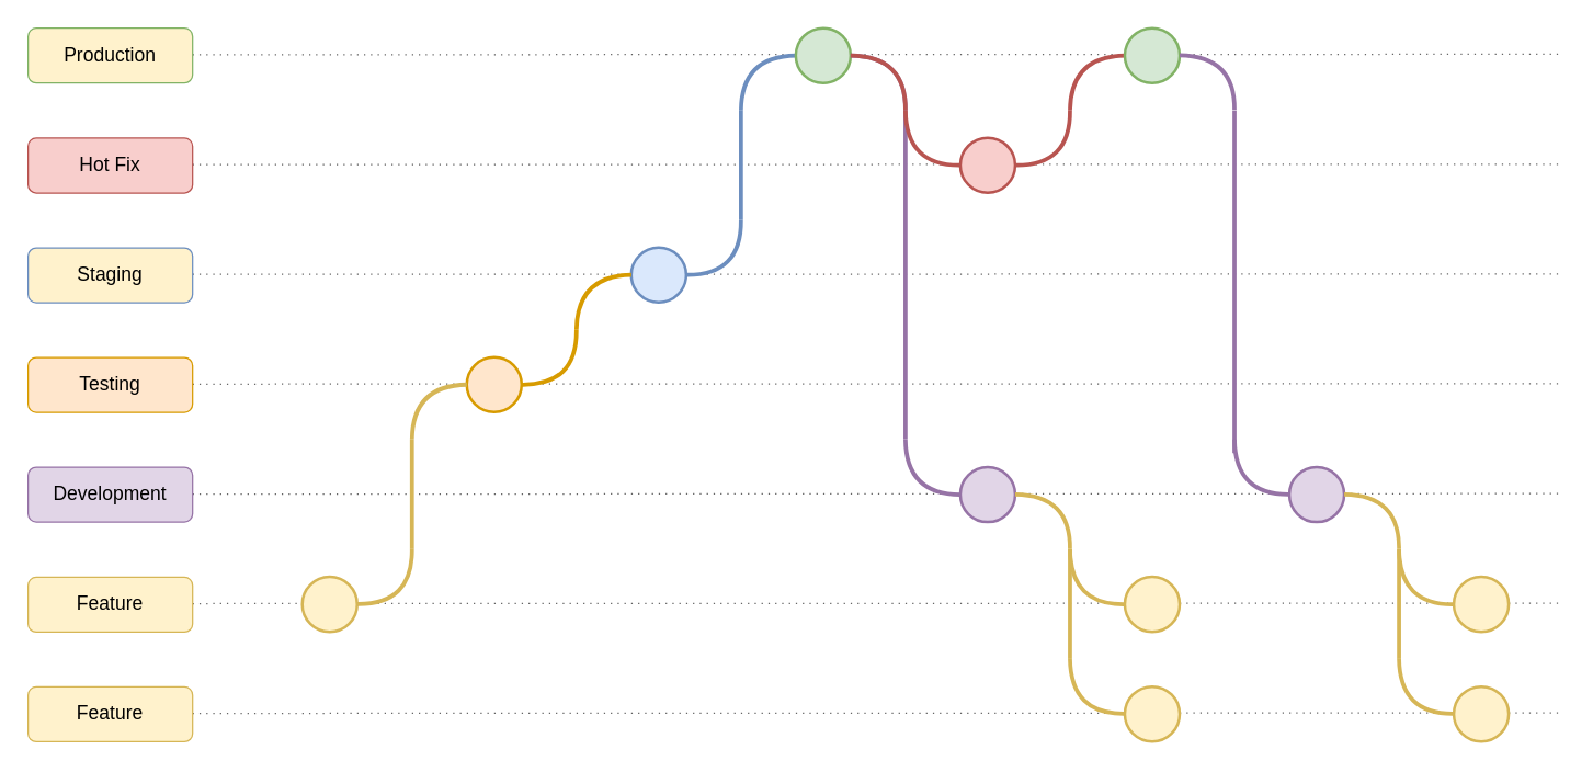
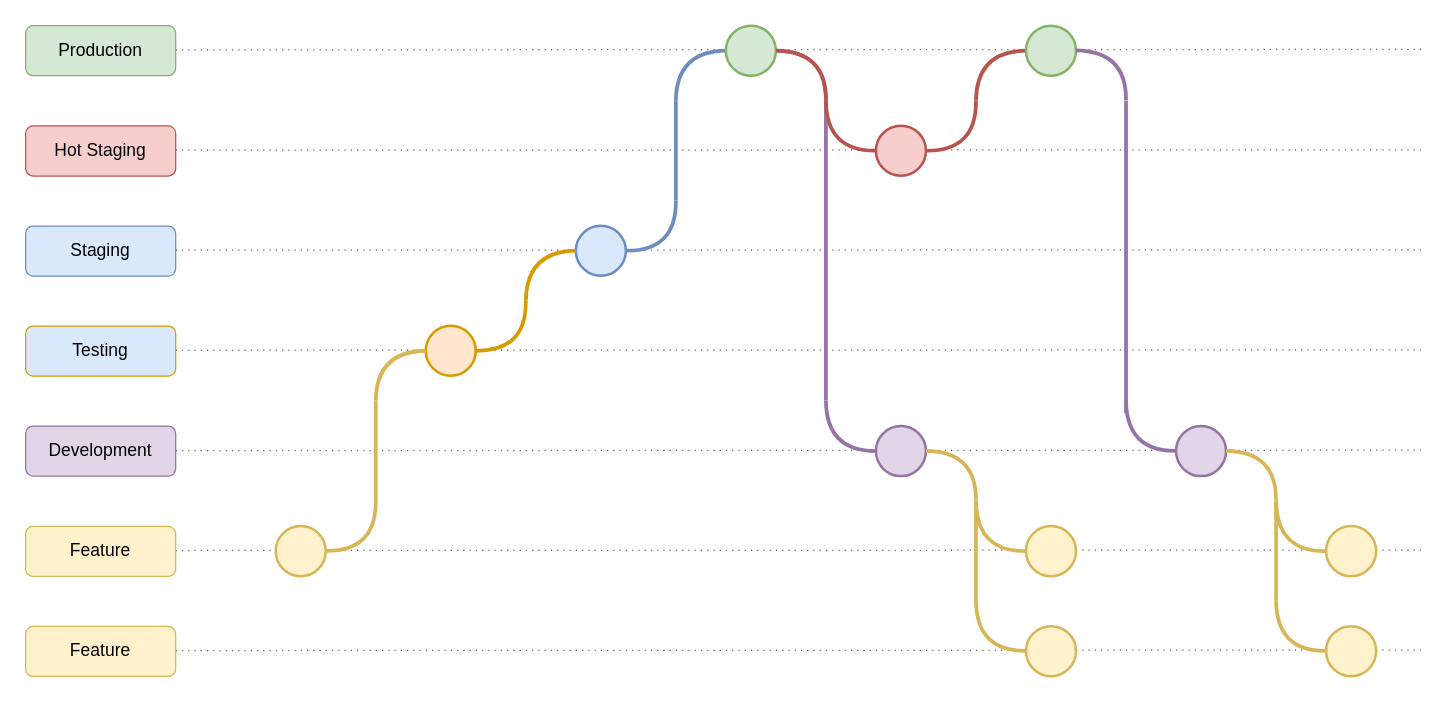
- <mxCell id="50" value="Production" style="rounded=1;whiteSpace=wrap;html=1;fillColor=#fff2cc;strokeColor=#82b366;fontSize=14;" parent="1" vertex="1"><mxGeometry x="20" y="20" width="120" height="40" as="geometry" /></mxCell>
+ <mxCell id="50" value="Production" style="rounded=1;whiteSpace=wrap;html=1;fillColor=#d5e8d4;strokeColor=#82b366;fontSize=14;" parent="1" vertex="1"><mxGeometry x="20" y="20" width="120" height="40" as="geometry" /></mxCell>
- <mxCell id="51" value="Hot Fix" style="rounded=1;whiteSpace=wrap;html=1;fillColor=#f8cecc;strokeColor=#b85450;fontSize=14;" parent="1" vertex="1"><mxGeometry x="20" y="100.25" width="120" height="40" as="geometry" /></mxCell>
+ <mxCell id="51" value="Hot Staging" style="rounded=1;whiteSpace=wrap;html=1;fillColor=#f8cecc;strokeColor=#b85450;fontSize=14;" parent="1" vertex="1"><mxGeometry x="20" y="100.25" width="120" height="40" as="geometry" /></mxCell>
- <mxCell id="47" value="Staging" style="rounded=1;whiteSpace=wrap;html=1;fillColor=#fff2cc;strokeColor=#6c8ebf;fontSize=14;" parent="1" vertex="1"><mxGeometry x="20" y="180.25" width="120" height="40" as="geometry" /></mxCell>
+ <mxCell id="47" value="Staging" style="rounded=1;whiteSpace=wrap;html=1;fillColor=#dae8fc;strokeColor=#6c8ebf;fontSize=14;" parent="1" vertex="1"><mxGeometry x="20" y="180.25" width="120" height="40" as="geometry" /></mxCell>
- <mxCell id="49" value="Testing" style="rounded=1;whiteSpace=wrap;html=1;fillColor=#ffe6cc;strokeColor=#d79b00;fontSize=14;" parent="1" vertex="1"><mxGeometry x="20" y="260.25" width="120" height="40" as="geometry" /></mxCell>
+ <mxCell id="49" value="Testing" style="rounded=1;whiteSpace=wrap;html=1;fillColor=#dae8fc;strokeColor=#d79b00;fontSize=14;" parent="1" vertex="1"><mxGeometry x="20" y="260.25" width="120" height="40" as="geometry" /></mxCell>
